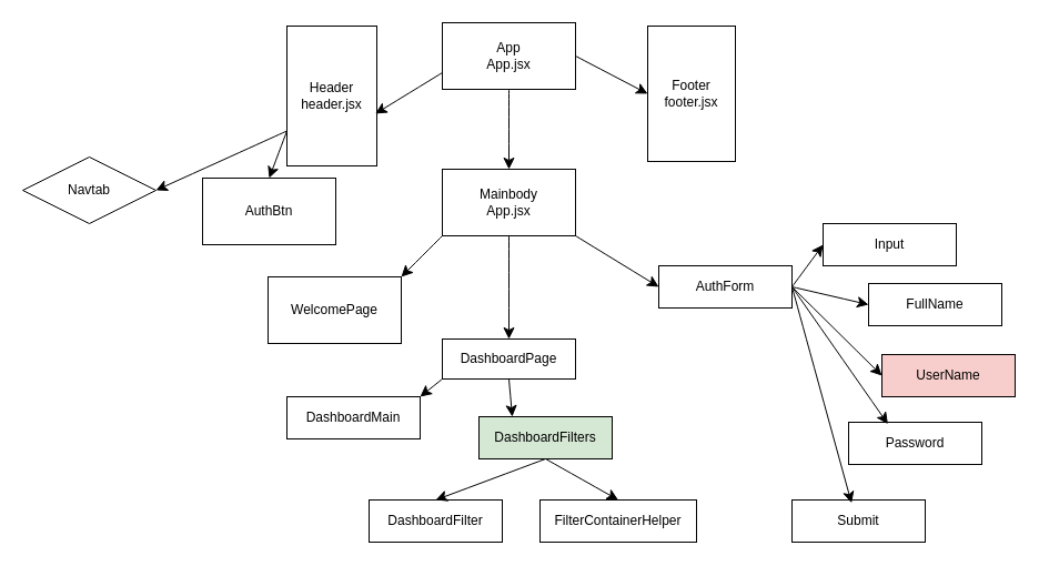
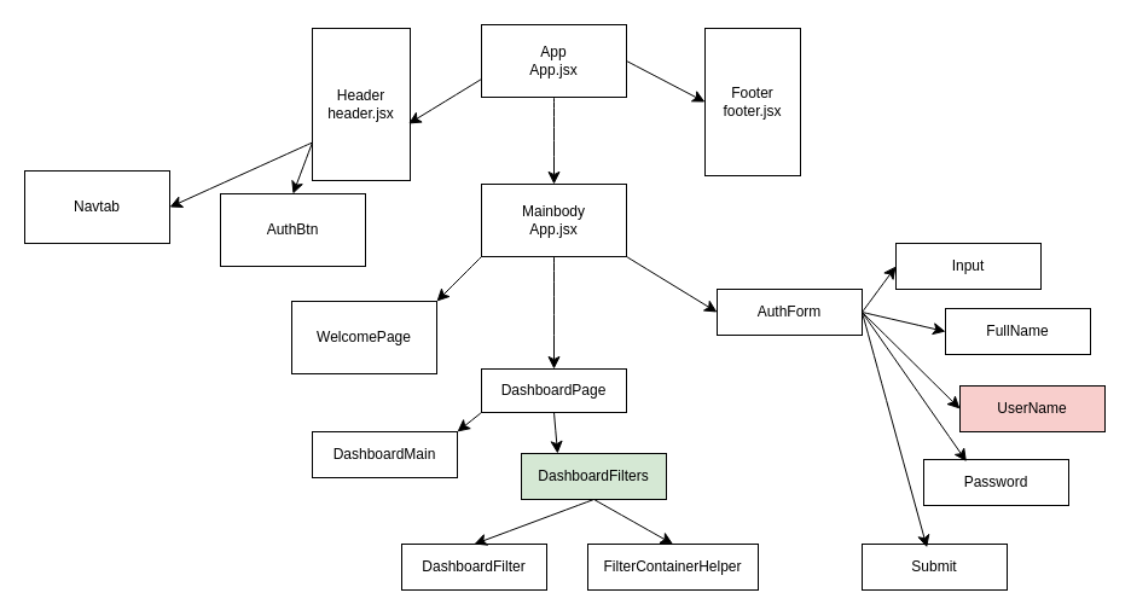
- <mxCell id="11" value="&lt;div&gt;Navtab&lt;/div&gt;" style="rhombus;whiteSpace=wrap;html=1;" parent="1" vertex="1"><mxGeometry x="20" y="141" width="120" height="60" as="geometry" /></mxCell>
+ <mxCell id="11" value="&lt;div&gt;Navtab&lt;/div&gt;" style="rounded=0;whiteSpace=wrap;html=1;" parent="1" vertex="1"><mxGeometry x="20" y="141" width="120" height="60" as="geometry" /></mxCell>
